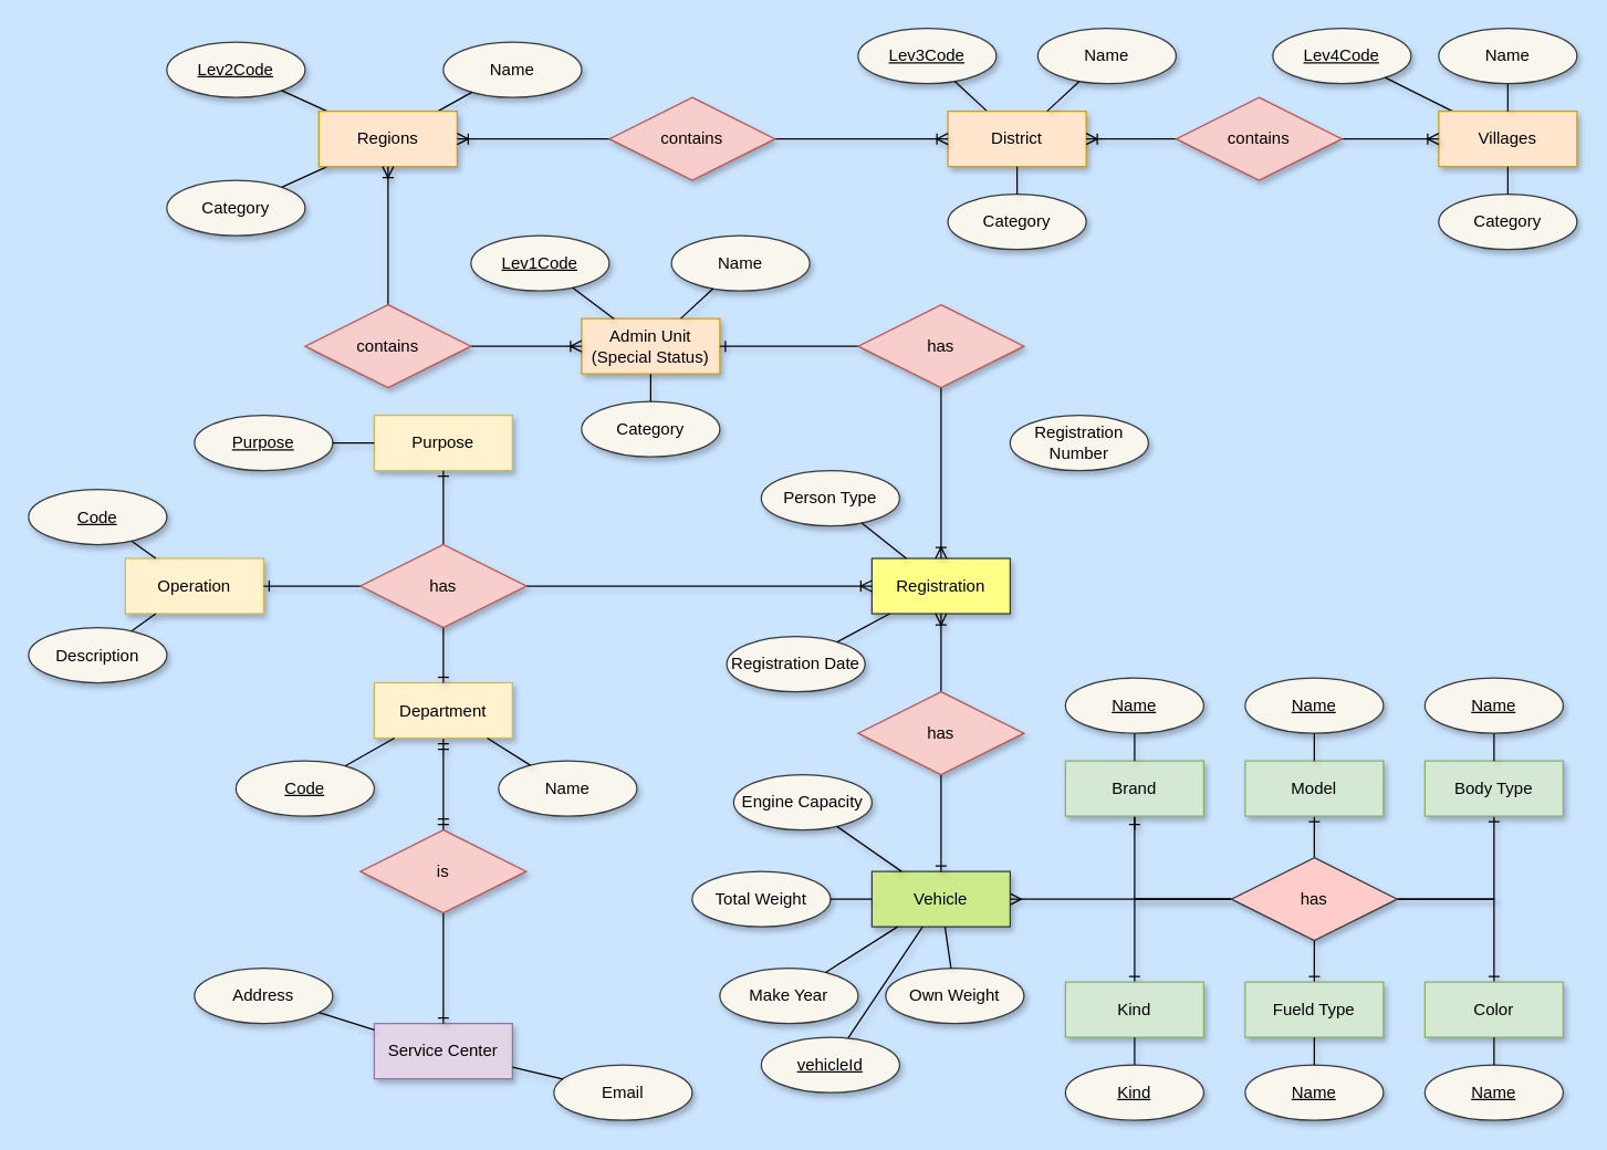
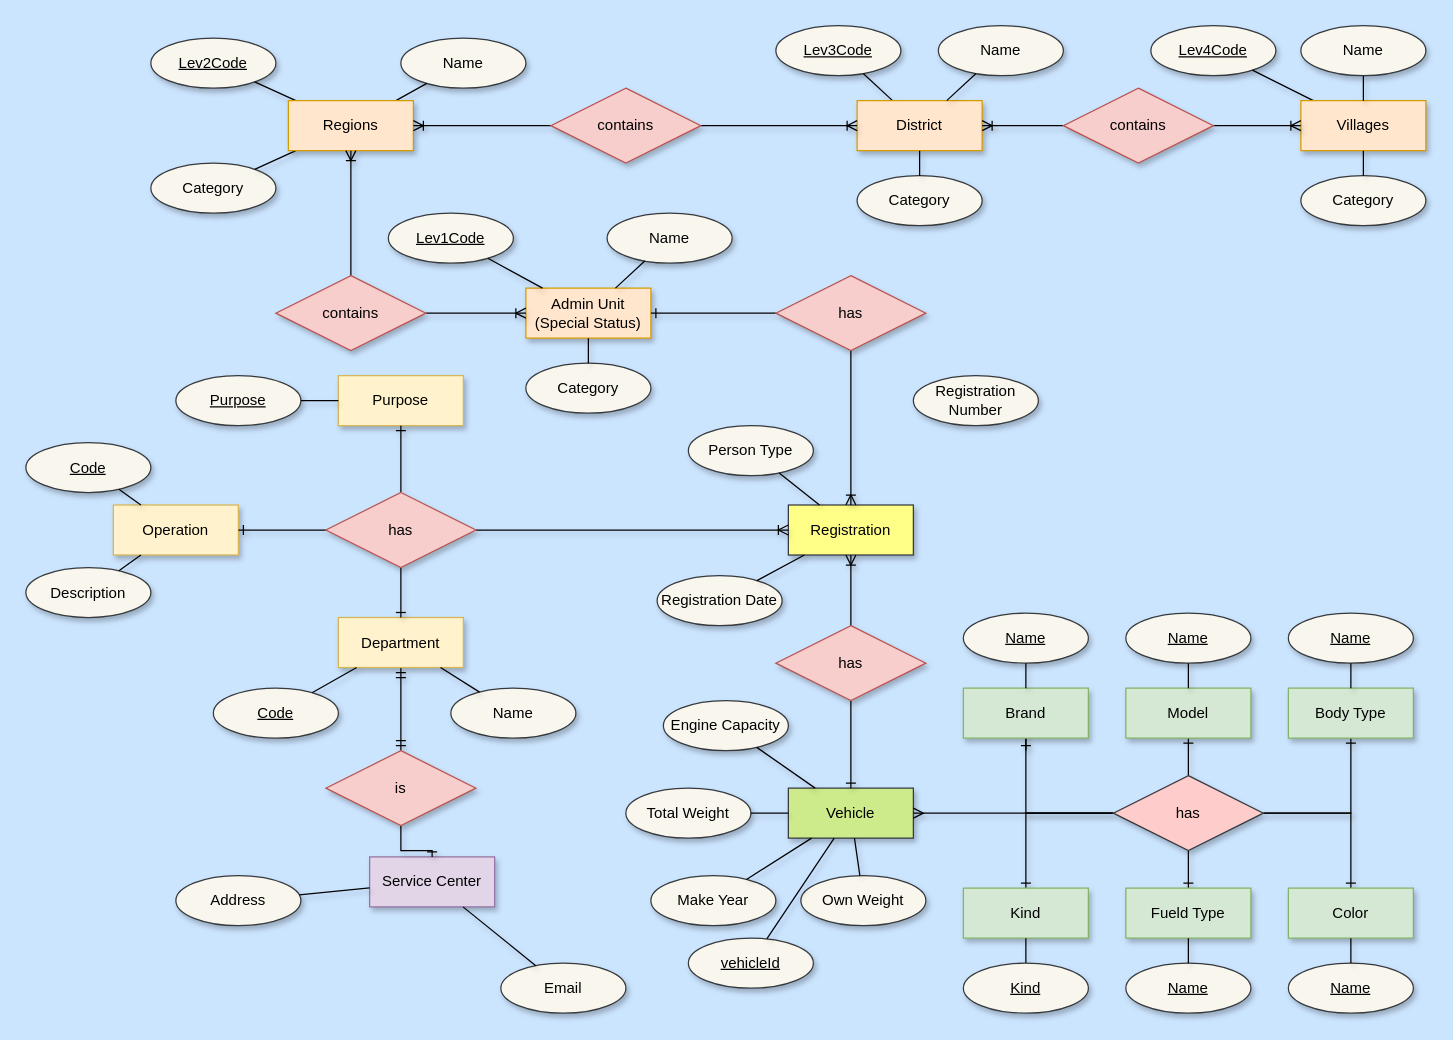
- <mxCell id="15" value="Lev1Code" style="ellipse;whiteSpace=wrap;html=1;align=center;fontStyle=4;fillColor=#f9f7ed;strokeColor=#36393d;shadow=1;backgroundOutline=0;" parent="1" vertex="1"><mxGeometry x="340" y="170" width="100" height="40" as="geometry" /></mxCell>
+ <mxCell id="15" value="Lev1Code" style="ellipse;whiteSpace=wrap;html=1;align=center;fontStyle=4;fillColor=#f9f7ed;strokeColor=#36393d;shadow=1;backgroundOutline=0;" parent="1" vertex="1"><mxGeometry x="310" y="170" width="100" height="40" as="geometry" /></mxCell>
- <mxCell id="3" value="Service Center" style="whiteSpace=wrap;html=1;align=center;fillColor=#e1d5e7;strokeColor=#9673a6;shadow=1;backgroundOutline=0;" parent="1" vertex="1"><mxGeometry x="270" y="740" width="100" height="40" as="geometry" /></mxCell>
+ <mxCell id="3" value="Service Center" style="whiteSpace=wrap;html=1;align=center;fillColor=#e1d5e7;strokeColor=#9673a6;shadow=1;backgroundOutline=0;" parent="1" vertex="1"><mxGeometry x="295" y="685" width="100" height="40" as="geometry" /></mxCell>
